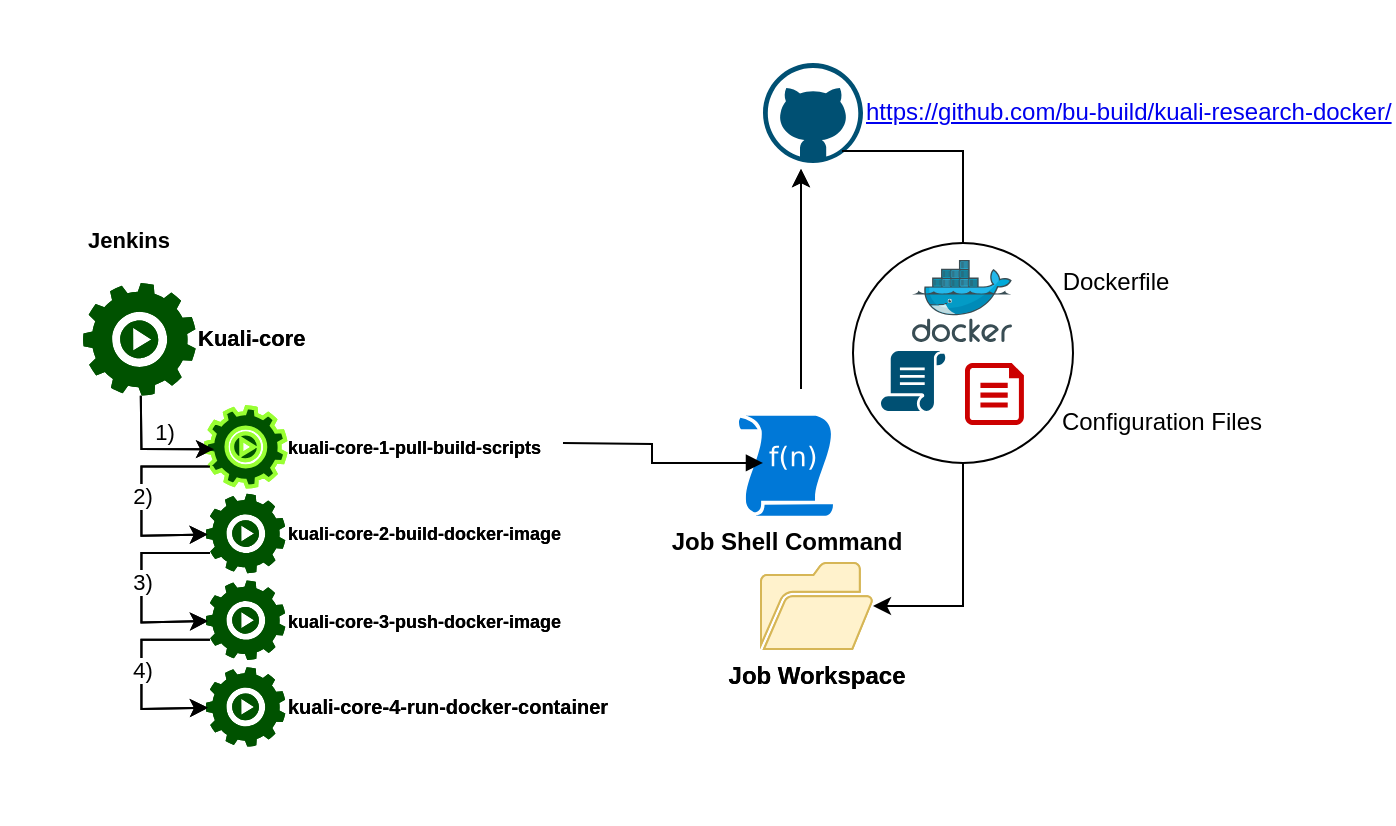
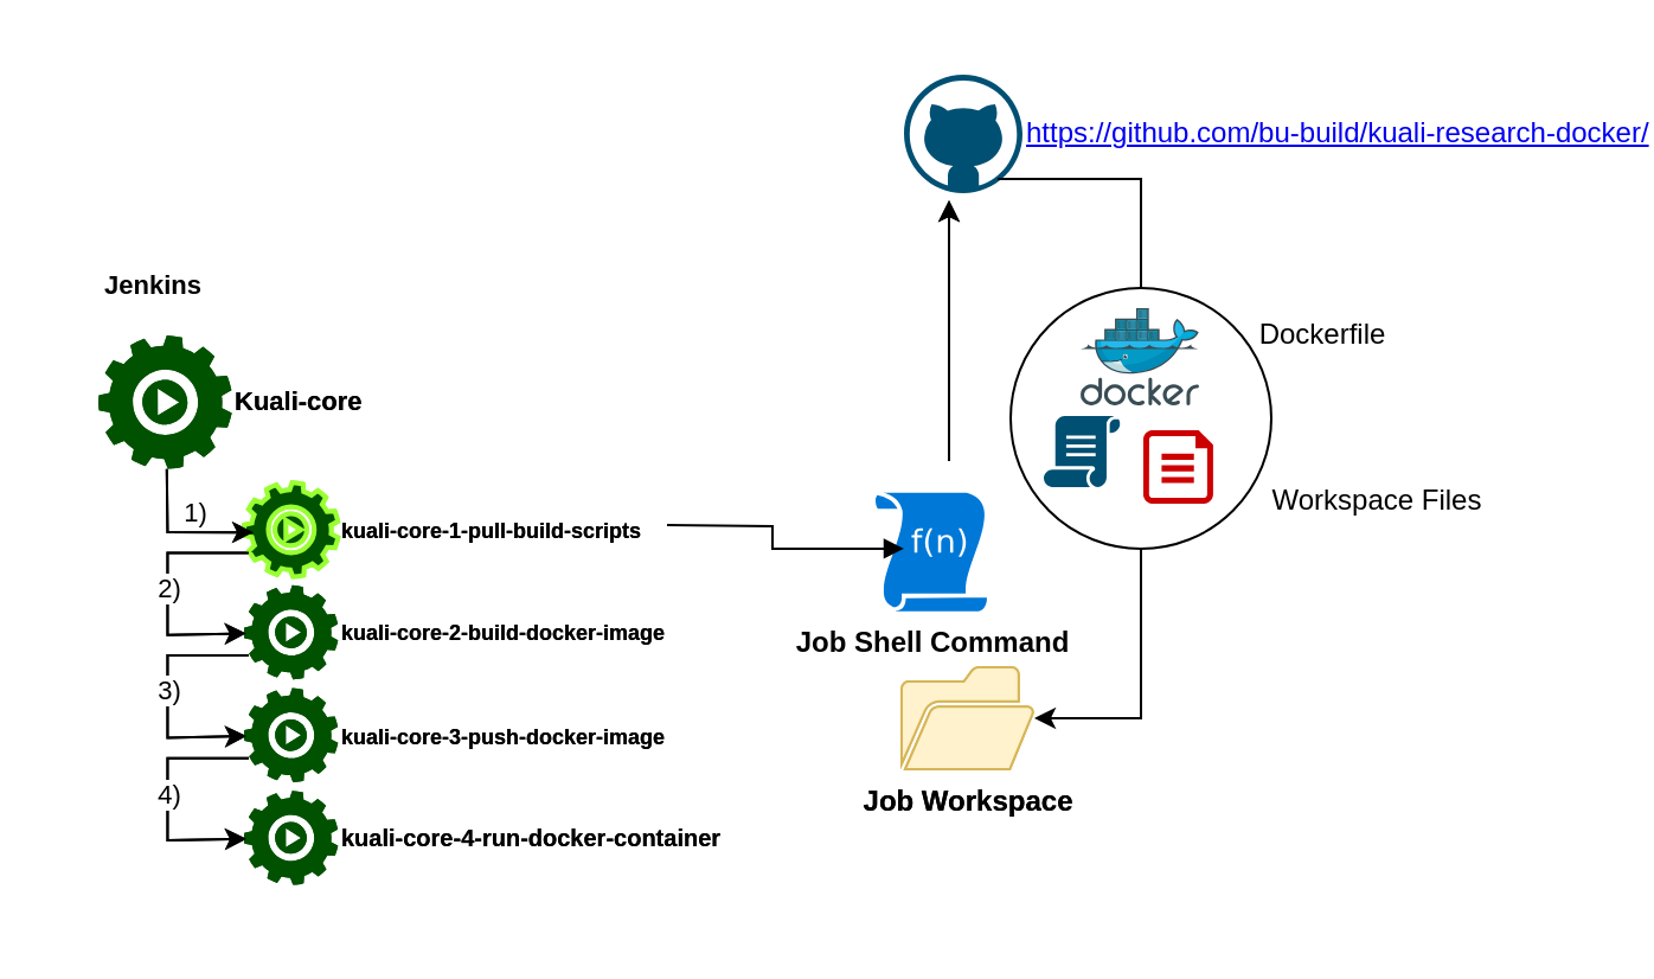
- <mxCell id="50" value="Configuration Files" style="text;html=1;strokeColor=none;fillColor=none;align=center;verticalAlign=middle;whiteSpace=wrap;rounded=0;labelBackgroundColor=none;" vertex="1" parent="1"><mxGeometry x="526" y="201" width="110" height="20" as="geometry" /></mxCell>
+ <mxCell id="50" value="Workspace Files" style="text;html=1;strokeColor=none;fillColor=none;align=center;verticalAlign=middle;whiteSpace=wrap;rounded=0;labelBackgroundColor=none;" vertex="1" parent="1"><mxGeometry x="526" y="201" width="110" height="20" as="geometry" /></mxCell>
